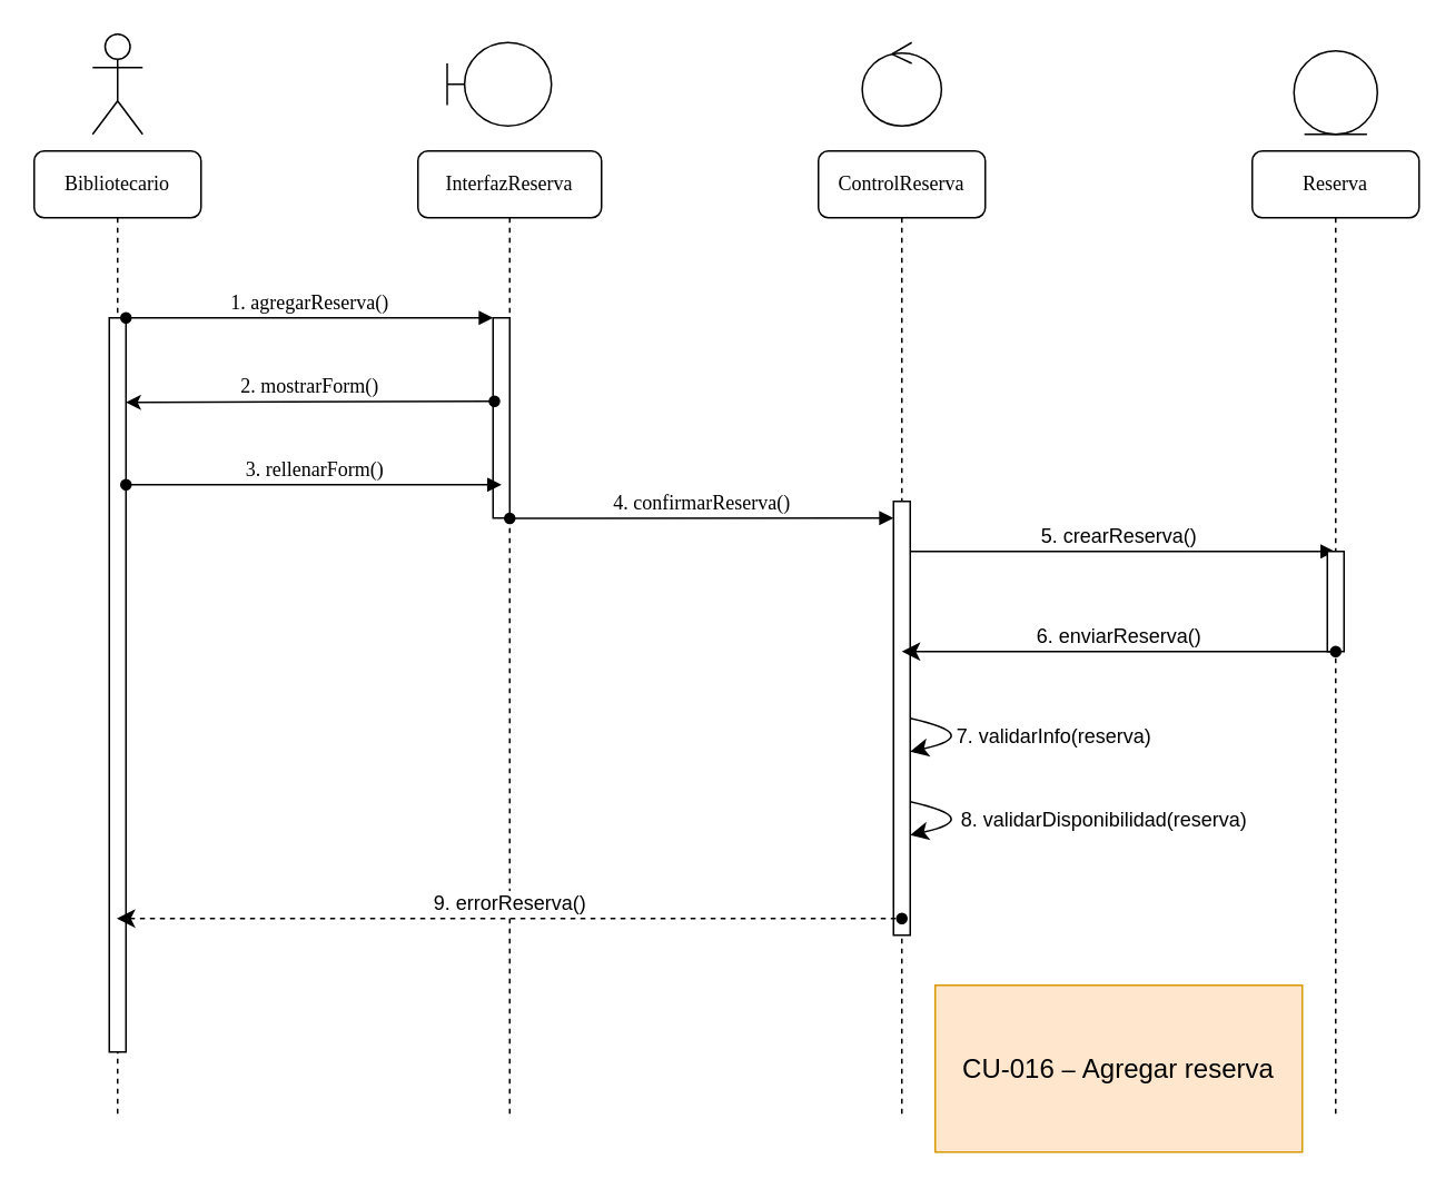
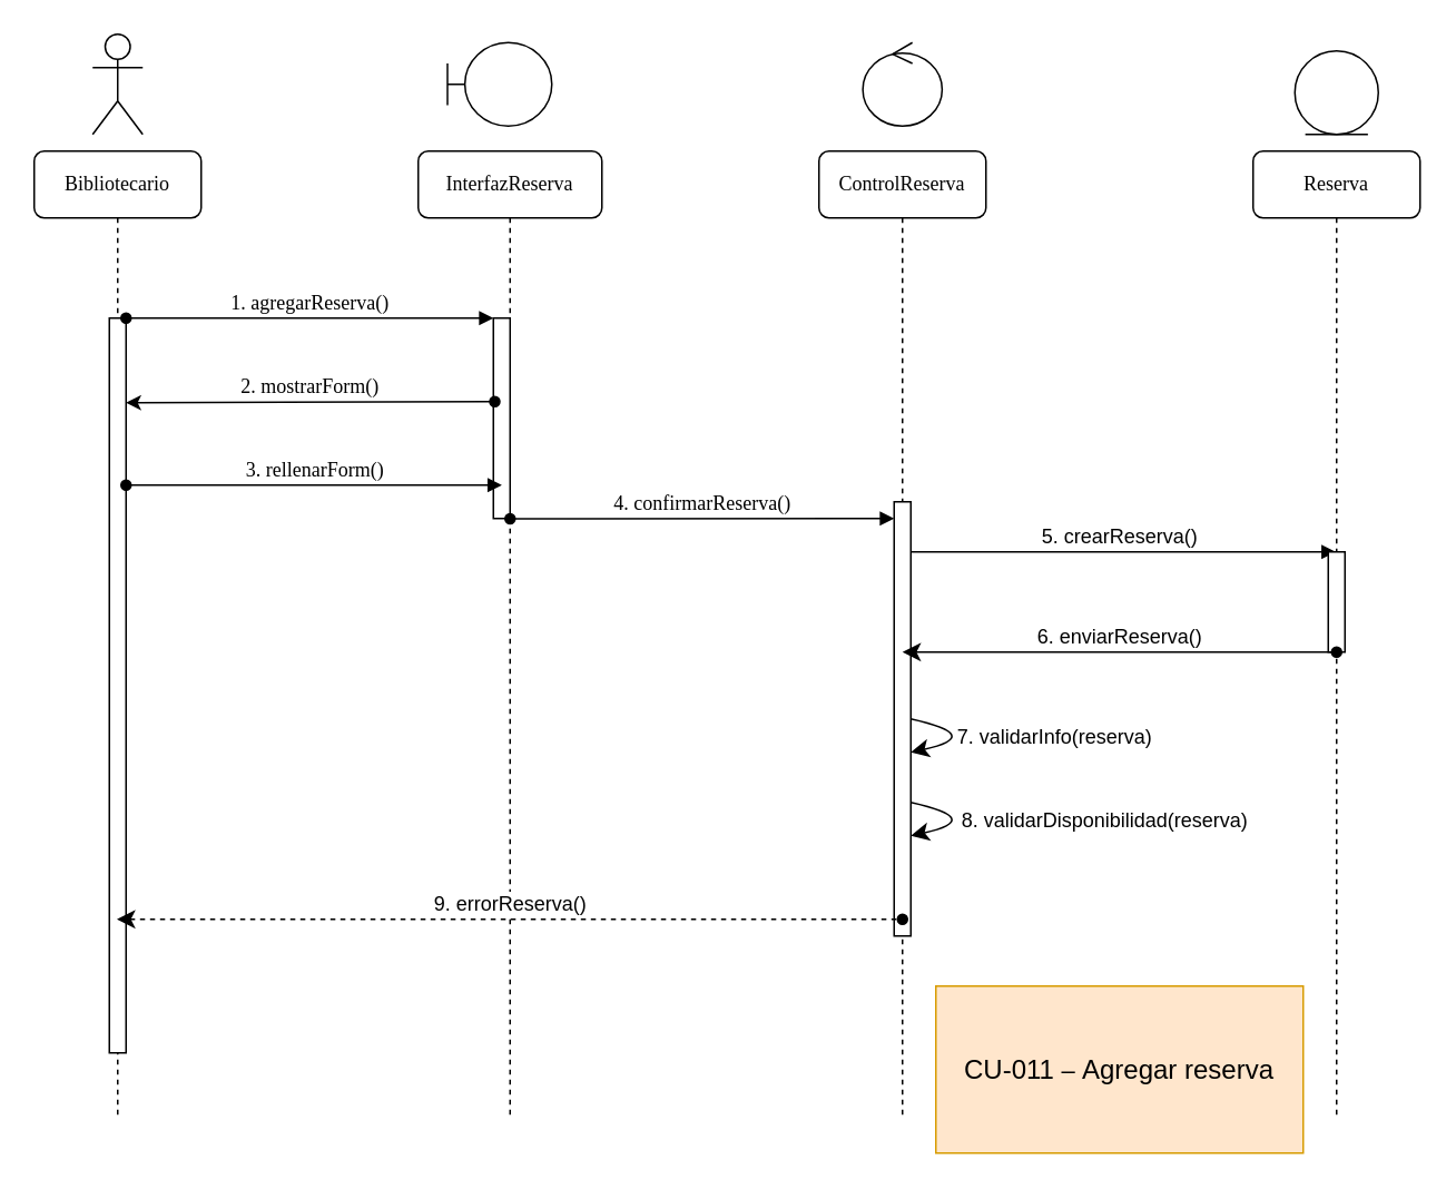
- <mxCell id="2" value="&lt;font style=&quot;font-size: 16px;&quot;&gt;CU-016&amp;nbsp;&lt;span style=&quot;font-size:11.0pt;mso-bidi-font-size:12.0pt;&lt;br/&gt;line-height:150%;font-family:&amp;quot;Calibri&amp;quot;,sans-serif;mso-fareast-font-family:Calibri;&lt;br/&gt;mso-fareast-theme-font:minor-latin;mso-bidi-font-family:Arial;mso-ansi-language:&lt;br/&gt;ES-AR;mso-fareast-language:EN-US;mso-bidi-language:AR-SA&quot;&gt;–&amp;nbsp;&lt;/span&gt;Agregar reserva&lt;/font&gt;" style="rounded=0;whiteSpace=wrap;html=1;fillColor=#ffe6cc;strokeColor=#d79b00;" parent="1" vertex="1"><mxGeometry x="560" y="590" width="220" height="100" as="geometry" /></mxCell>
+ <mxCell id="2" value="&lt;font style=&quot;font-size: 16px;&quot;&gt;CU-011&amp;nbsp;&lt;span style=&quot;font-size:11.0pt;mso-bidi-font-size:12.0pt;&lt;br/&gt;line-height:150%;font-family:&amp;quot;Calibri&amp;quot;,sans-serif;mso-fareast-font-family:Calibri;&lt;br/&gt;mso-fareast-theme-font:minor-latin;mso-bidi-font-family:Arial;mso-ansi-language:&lt;br/&gt;ES-AR;mso-fareast-language:EN-US;mso-bidi-language:AR-SA&quot;&gt;–&amp;nbsp;&lt;/span&gt;Agregar reserva&lt;/font&gt;" style="rounded=0;whiteSpace=wrap;html=1;fillColor=#ffe6cc;strokeColor=#d79b00;" parent="1" vertex="1"><mxGeometry x="560" y="590" width="220" height="100" as="geometry" /></mxCell>
